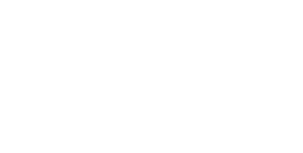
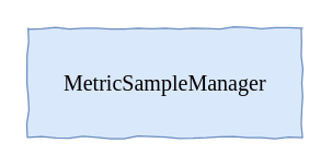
+ <mxCell id="2" value="&lt;font face=&quot;Comic Sans MS&quot;&gt;&lt;span style=&quot;font-size: 16px&quot;&gt;MetricSampleManager&lt;/span&gt;&lt;/font&gt;" style="shape=ext;double=0;rounded=0;whiteSpace=wrap;html=1;comic=1;shadow=0;sketch=0;fillColor=#dae8fc;strokeColor=#6c8ebf;" vertex="1" parent="1"><mxGeometry x="20" y="20" width="200" height="80" as="geometry" /></mxCell>
